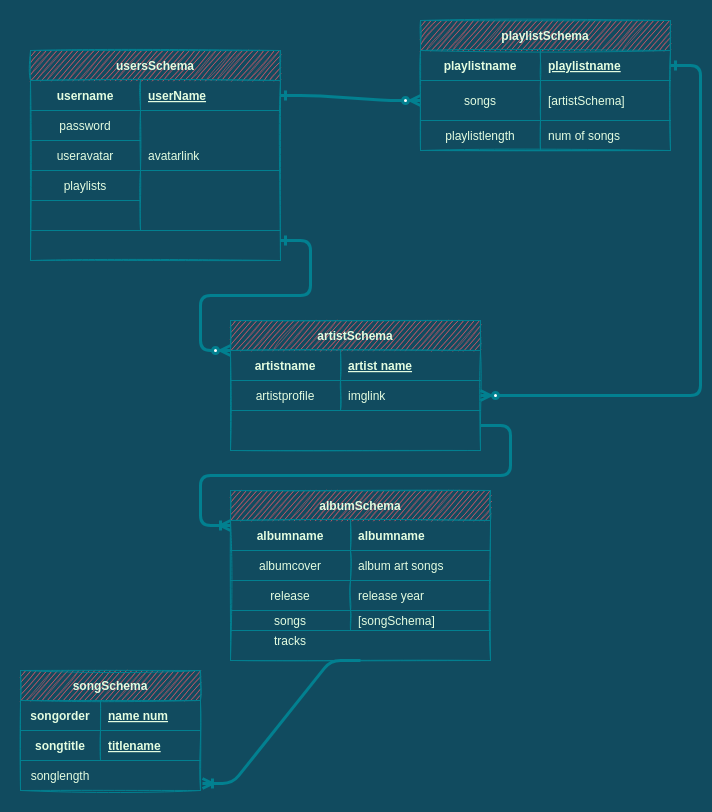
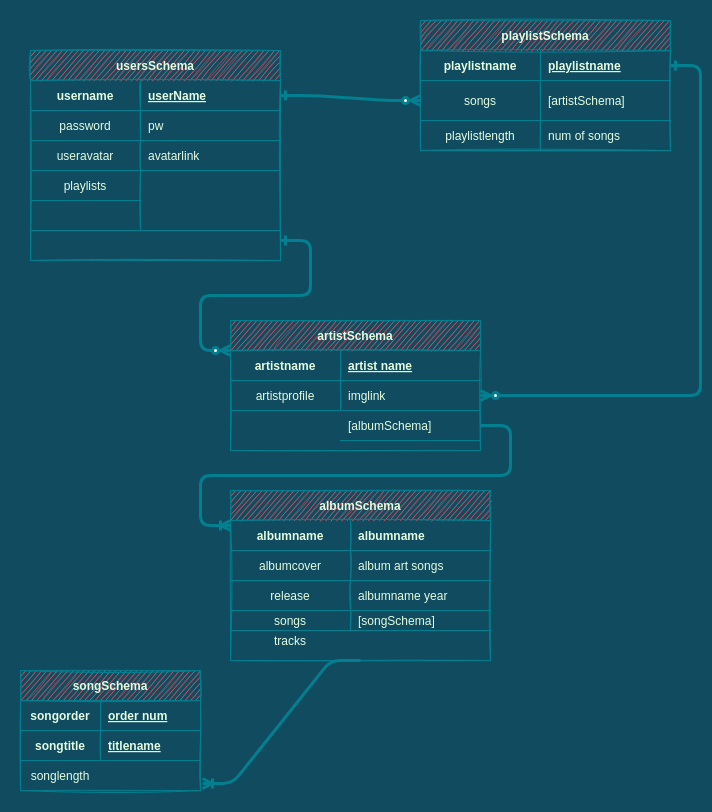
+ <mxCell id="29" value="pw" style="shape=partialRectangle;overflow=hidden;connectable=0;fillColor=none;top=0;left=0;bottom=1;right=0;align=left;spacingLeft=6;strokeColor=#028090;fontColor=#E4FDE1;" parent="27" vertex="1"><mxGeometry x="110" width="140" height="30" as="geometry" /></mxCell>
+ <mxCell id="22" value="[albumSchema]" style="shape=partialRectangle;overflow=hidden;connectable=0;fillColor=none;top=0;left=0;bottom=1;right=0;align=left;spacingLeft=6;strokeColor=#028090;fontColor=#E4FDE1;" parent="21" vertex="1"><mxGeometry x="110" width="140" height="30" as="geometry" /></mxCell>
- <mxCell id="48" value="release year" style="shape=partialRectangle;connectable=0;fillColor=none;top=0;left=0;bottom=1;right=0;align=left;spacingLeft=6;overflow=hidden;strokeColor=#028090;fontColor=#E4FDE1;" vertex="1" parent="46"><mxGeometry x="120" width="140" height="30" as="geometry" /></mxCell>
+ <mxCell id="48" value="albumname year" style="shape=partialRectangle;connectable=0;fillColor=none;top=0;left=0;bottom=1;right=0;align=left;spacingLeft=6;overflow=hidden;strokeColor=#028090;fontColor=#E4FDE1;" vertex="1" parent="46"><mxGeometry x="120" width="140" height="30" as="geometry" /></mxCell>
- <mxCell id="59" value="name num" style="shape=partialRectangle;connectable=0;fillColor=none;top=0;left=0;bottom=1;right=0;align=left;spacingLeft=6;fontStyle=5;overflow=hidden;strokeColor=#028090;fontColor=#E4FDE1;" vertex="1" parent="57"><mxGeometry x="80" width="100" height="30" as="geometry" /></mxCell>
+ <mxCell id="59" value="order num" style="shape=partialRectangle;connectable=0;fillColor=none;top=0;left=0;bottom=1;right=0;align=left;spacingLeft=6;fontStyle=5;overflow=hidden;strokeColor=#028090;fontColor=#E4FDE1;" vertex="1" parent="57"><mxGeometry x="80" width="100" height="30" as="geometry" /></mxCell>
